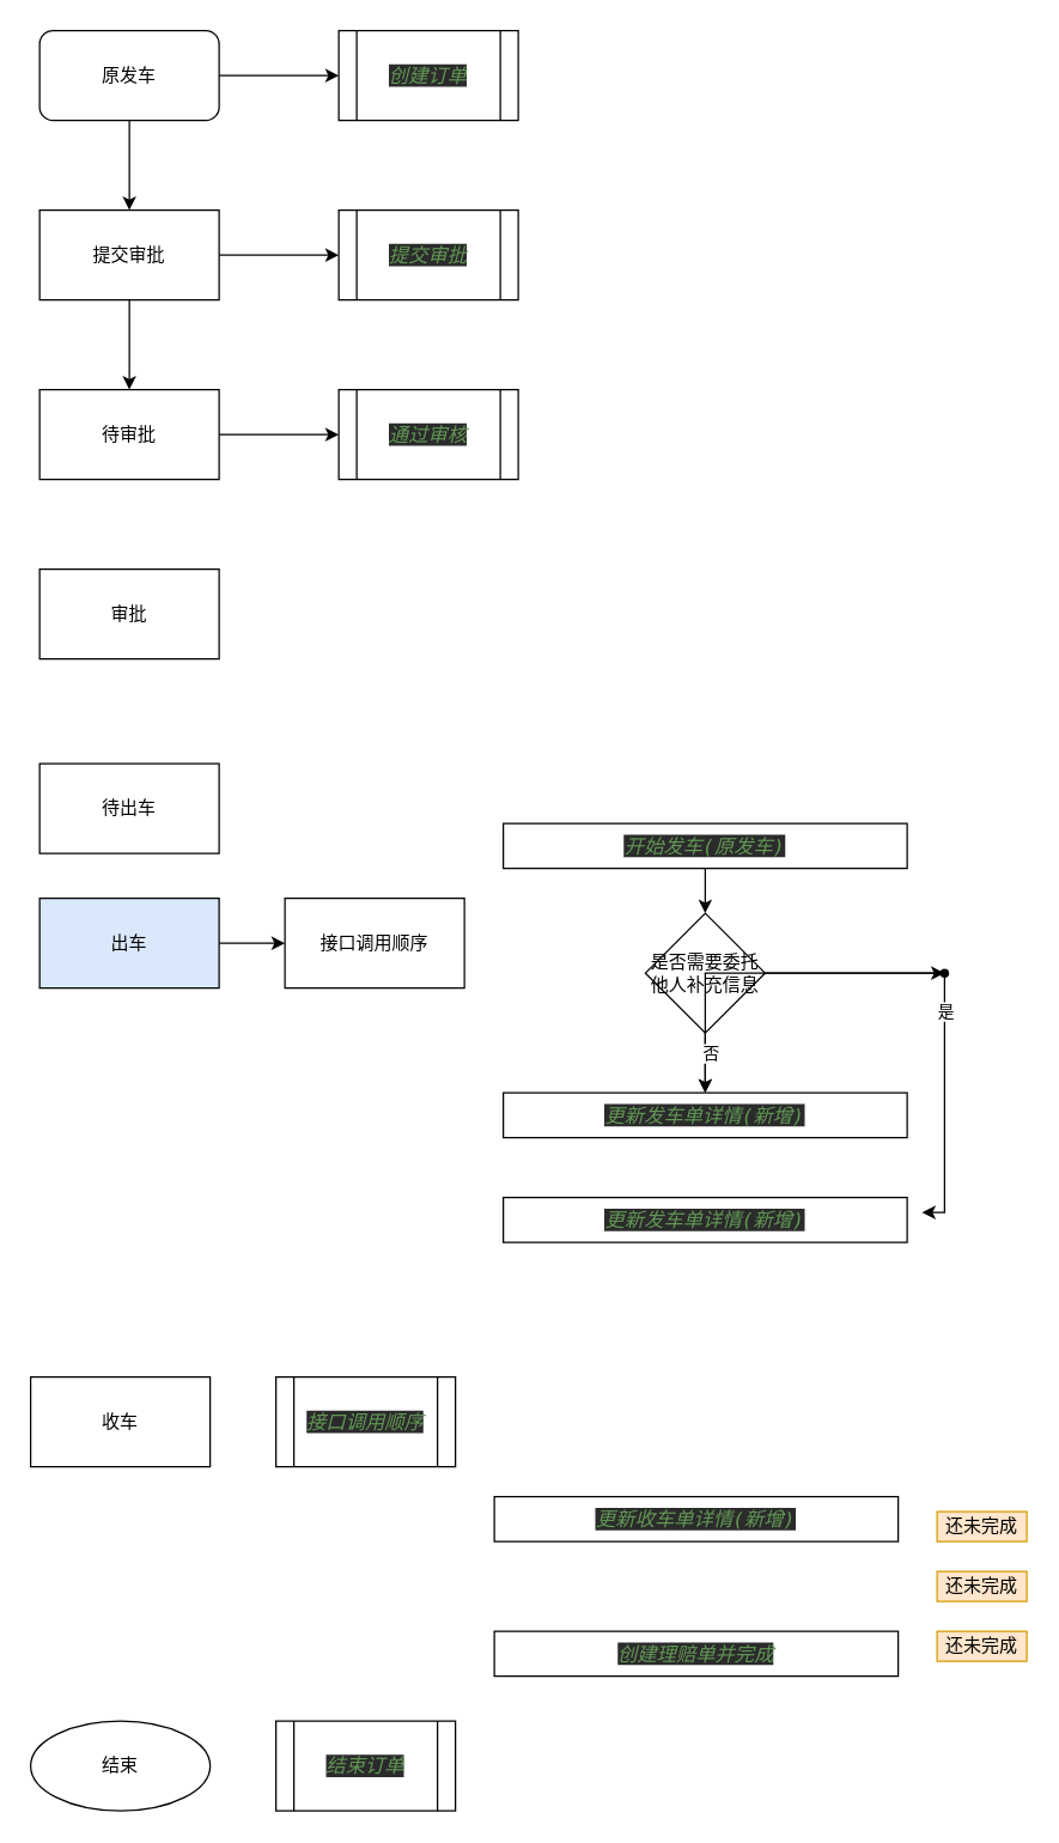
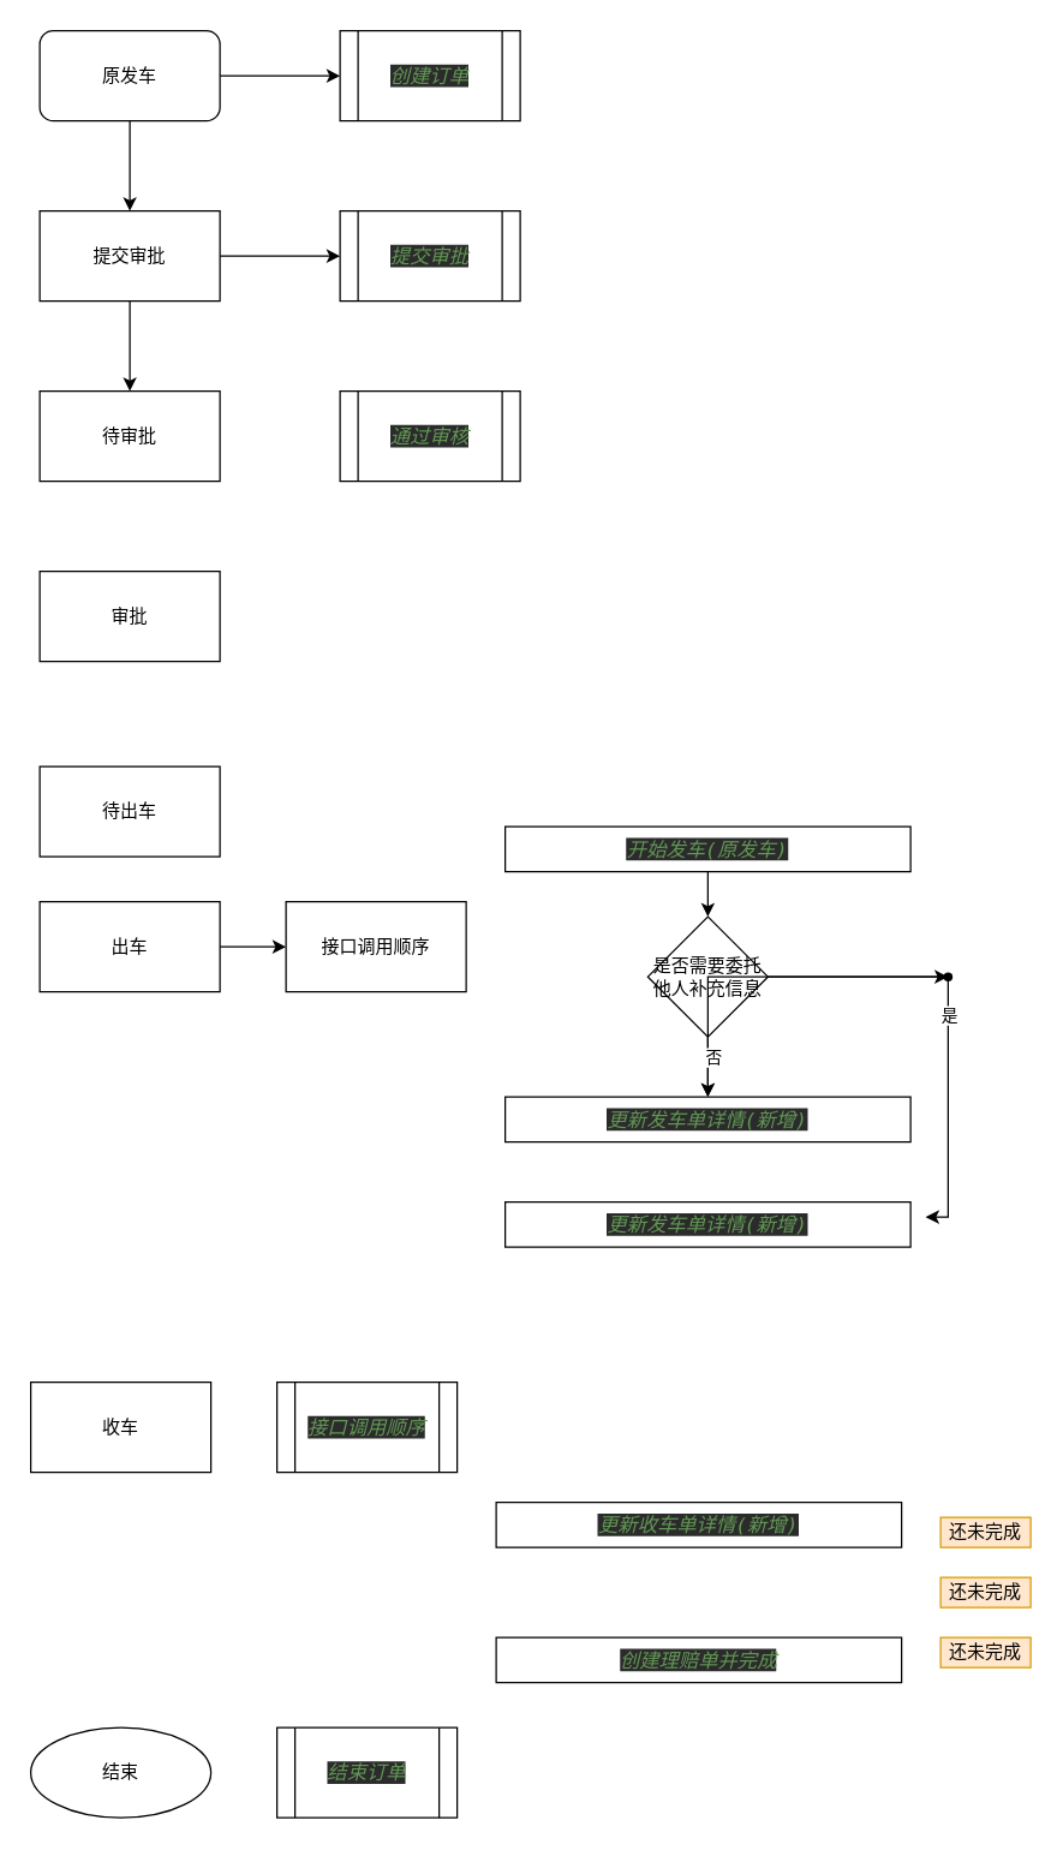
- <mxCell id="5" value="" style="edgeStyle=orthogonalEdgeStyle;rounded=0;orthogonalLoop=1;jettySize=auto;html=1;" edge="1" parent="1" source="6" target="22"><mxGeometry relative="1" as="geometry" /></mxCell>
- <mxCell id="10" value="出车" style="rounded=0;whiteSpace=wrap;html=1;fillColor=#dae8fc;" vertex="1" parent="1"><mxGeometry x="26" y="600" width="120" height="60" as="geometry" /></mxCell>
+ <mxCell id="10" value="出车" style="rounded=0;whiteSpace=wrap;html=1;" vertex="1" parent="1"><mxGeometry x="26" y="600" width="120" height="60" as="geometry" /></mxCell>
